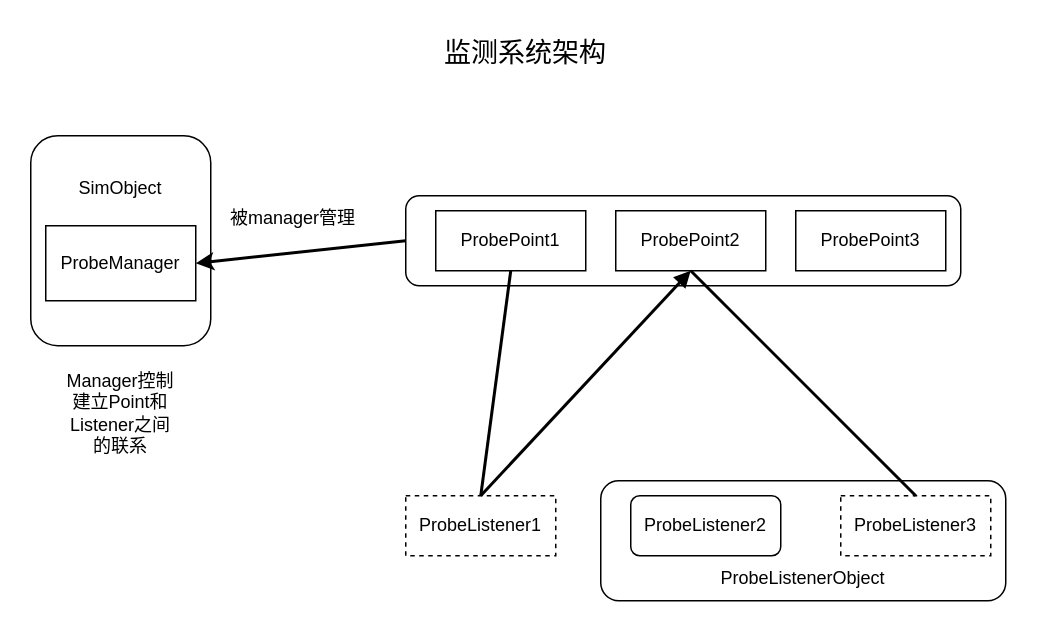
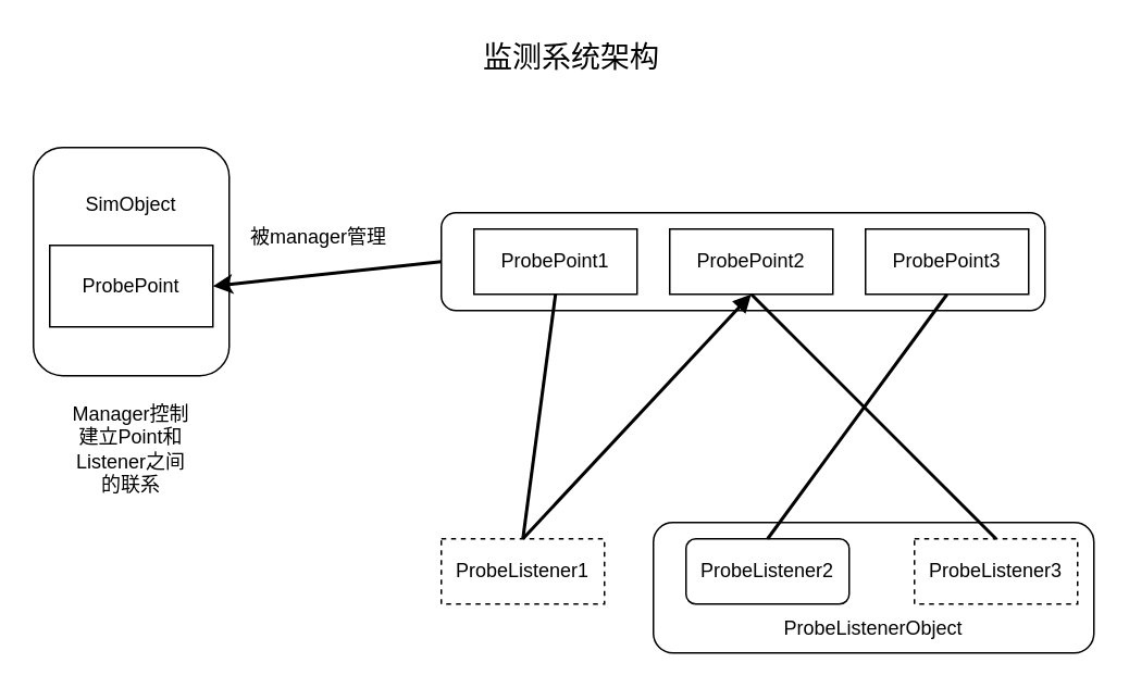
- <mxCell id="7" value="ProbeManager" style="rounded=0;whiteSpace=wrap;html=1;" vertex="1" parent="4"><mxGeometry x="10" y="60" width="100" height="50" as="geometry" /></mxCell>
+ <mxCell id="7" value="ProbePoint" style="rounded=0;whiteSpace=wrap;html=1;" vertex="1" parent="4"><mxGeometry x="10" y="60" width="100" height="50" as="geometry" /></mxCell>
+ <mxCell id="20" value="" style="endArrow=none;html=1;rounded=0;entryX=0.5;entryY=1;entryDx=0;entryDy=0;exitX=0.5;exitY=0;exitDx=0;exitDy=0;strokeWidth=2;" edge="1" parent="1" source="15" target="11"><mxGeometry width="50" height="50" relative="1" as="geometry"><mxPoint x="340" y="350" as="sourcePoint" /><mxPoint x="360" y="200" as="targetPoint" /></mxGeometry></mxCell>
